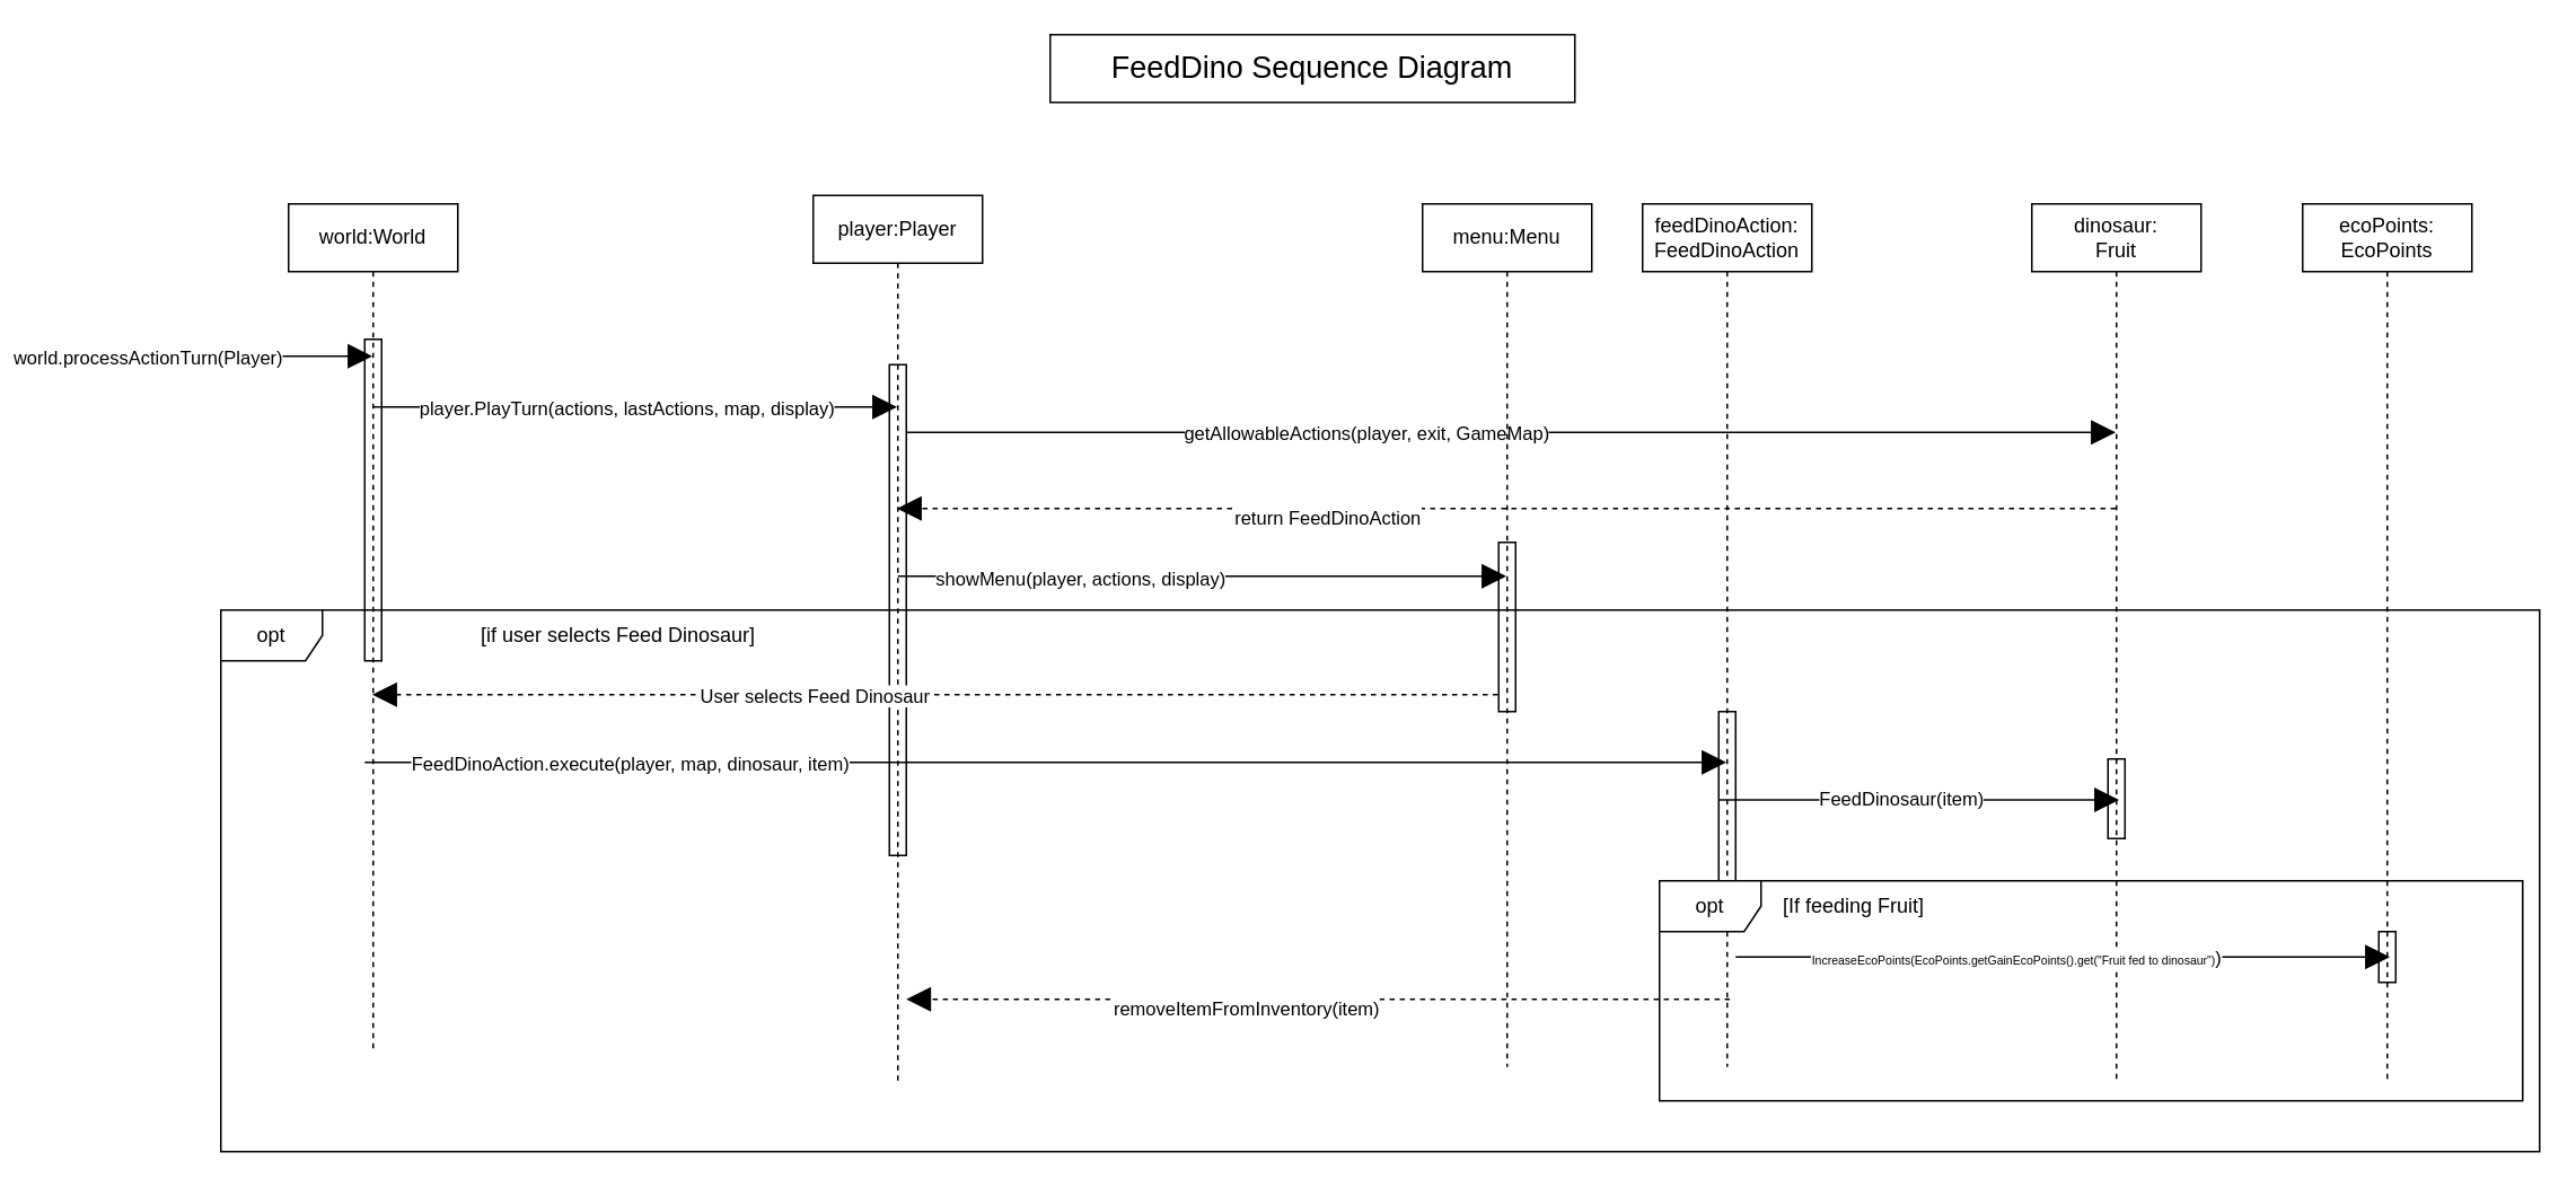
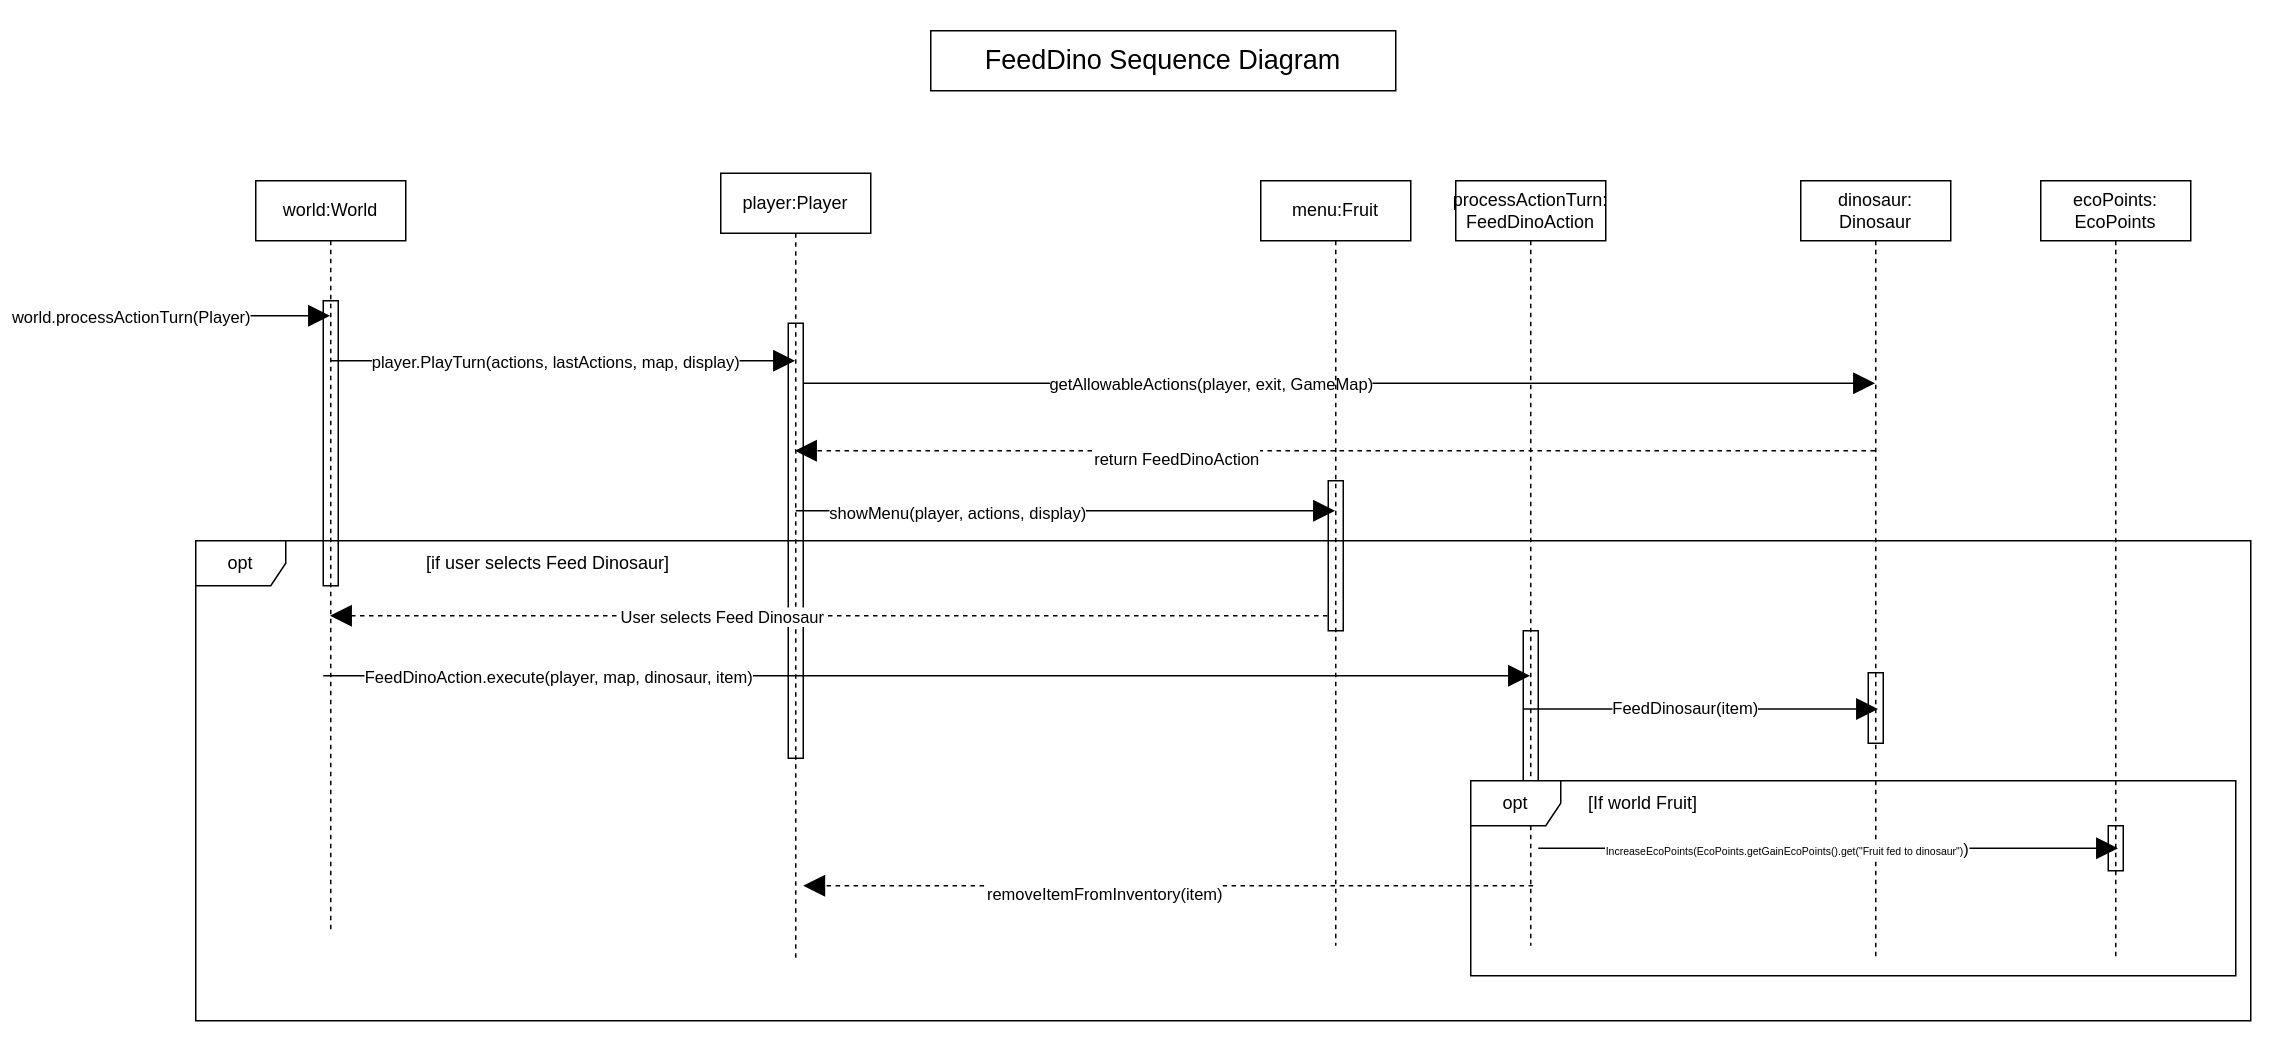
- <mxCell id="23" value="menu:Menu" style="shape=umlLifeline;perimeter=lifelinePerimeter;whiteSpace=wrap;html=1;container=1;collapsible=0;recursiveResize=0;outlineConnect=0;fillColor=none;" parent="1" vertex="1"><mxGeometry x="840" y="120" width="100" height="510" as="geometry" /></mxCell>
+ <mxCell id="23" value="menu:Fruit" style="shape=umlLifeline;perimeter=lifelinePerimeter;whiteSpace=wrap;html=1;container=1;collapsible=0;recursiveResize=0;outlineConnect=0;fillColor=none;" parent="1" vertex="1"><mxGeometry x="840" y="120" width="100" height="510" as="geometry" /></mxCell>
- <mxCell id="18" value="feedDinoAction:&lt;br&gt;FeedDinoAction" style="shape=umlLifeline;perimeter=lifelinePerimeter;whiteSpace=wrap;html=1;container=1;collapsible=0;recursiveResize=0;outlineConnect=0;" parent="1" vertex="1"><mxGeometry x="970" y="120" width="100" height="510" as="geometry" /></mxCell>
+ <mxCell id="18" value="processActionTurn:&lt;br&gt;FeedDinoAction" style="shape=umlLifeline;perimeter=lifelinePerimeter;whiteSpace=wrap;html=1;container=1;collapsible=0;recursiveResize=0;outlineConnect=0;" parent="1" vertex="1"><mxGeometry x="970" y="120" width="100" height="510" as="geometry" /></mxCell>
- <mxCell id="19" value="dinosaur:&lt;br&gt;Fruit" style="shape=umlLifeline;perimeter=lifelinePerimeter;whiteSpace=wrap;html=1;container=1;collapsible=0;recursiveResize=0;outlineConnect=0;" parent="1" vertex="1"><mxGeometry x="1200" y="120" width="100" height="520" as="geometry" /></mxCell>
+ <mxCell id="19" value="dinosaur:&lt;br&gt;Dinosaur" style="shape=umlLifeline;perimeter=lifelinePerimeter;whiteSpace=wrap;html=1;container=1;collapsible=0;recursiveResize=0;outlineConnect=0;" parent="1" vertex="1"><mxGeometry x="1200" y="120" width="100" height="520" as="geometry" /></mxCell>
- <mxCell id="38" value="[If feeding Fruit]" style="text;html=1;strokeColor=none;fillColor=none;align=center;verticalAlign=middle;whiteSpace=wrap;rounded=0;" parent="1" vertex="1"><mxGeometry x="1040" y="525" width="110" height="20" as="geometry" /></mxCell>
+ <mxCell id="38" value="[If world Fruit]" style="text;html=1;strokeColor=none;fillColor=none;align=center;verticalAlign=middle;whiteSpace=wrap;rounded=0;" parent="1" vertex="1"><mxGeometry x="1040" y="525" width="110" height="20" as="geometry" /></mxCell>
